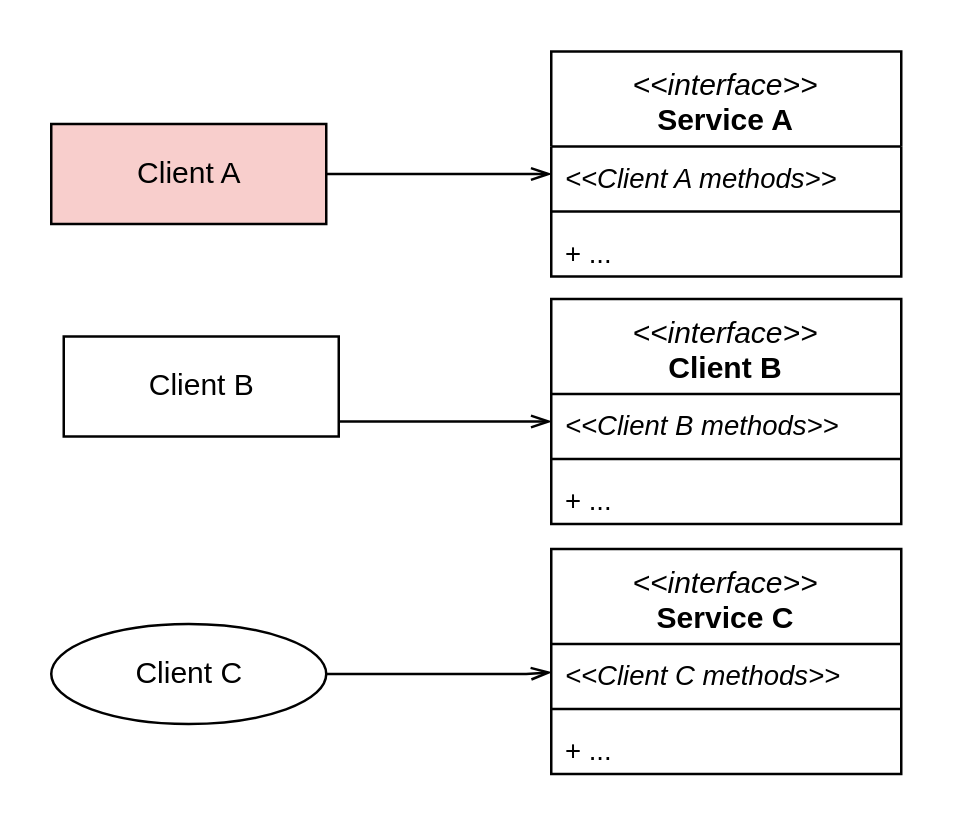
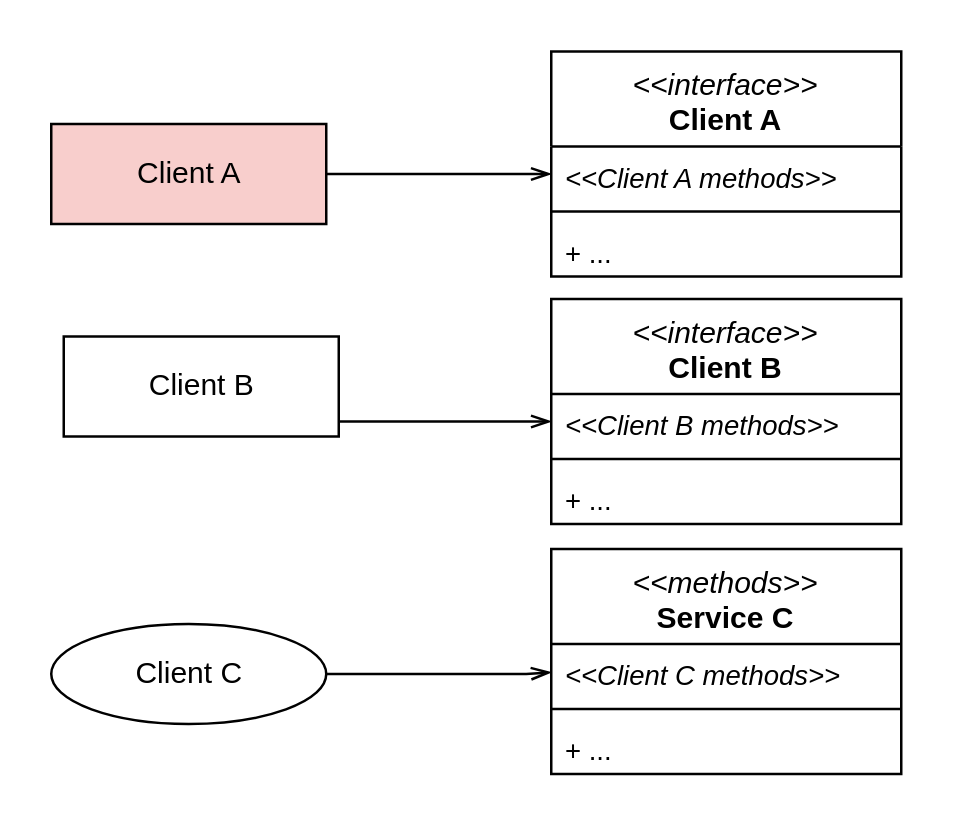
- <mxCell id="8" value="&lt;i&gt;&amp;lt;&amp;lt;interface&amp;gt;&amp;gt;&lt;/i&gt;&lt;br&gt;&lt;b&gt;Service A&lt;/b&gt;" style="swimlane;fontStyle=0;align=center;verticalAlign=top;childLayout=stackLayout;horizontal=1;startSize=38;horizontalStack=0;resizeParent=1;resizeParentMax=0;resizeLast=0;collapsible=1;marginBottom=0;fillColor=#ffffff;gradientColor=none;whiteSpace=wrap;labelBackgroundColor=none;fontColor=#000000;html=1;swimlaneFillColor=#ffffff;" vertex="1" parent="1"><mxGeometry x="220" y="20" width="140" height="90" as="geometry" /></mxCell>
+ <mxCell id="8" value="&lt;i&gt;&amp;lt;&amp;lt;interface&amp;gt;&amp;gt;&lt;/i&gt;&lt;br&gt;&lt;b&gt;Client A&lt;/b&gt;" style="swimlane;fontStyle=0;align=center;verticalAlign=top;childLayout=stackLayout;horizontal=1;startSize=38;horizontalStack=0;resizeParent=1;resizeParentMax=0;resizeLast=0;collapsible=1;marginBottom=0;fillColor=#ffffff;gradientColor=none;whiteSpace=wrap;labelBackgroundColor=none;fontColor=#000000;html=1;swimlaneFillColor=#ffffff;" vertex="1" parent="1"><mxGeometry x="220" y="20" width="140" height="90" as="geometry" /></mxCell>
- <mxCell id="16" value="&lt;i&gt;&amp;lt;&amp;lt;interface&amp;gt;&amp;gt;&lt;/i&gt;&lt;br&gt;&lt;b&gt;Service C&lt;/b&gt;" style="swimlane;fontStyle=0;align=center;verticalAlign=top;childLayout=stackLayout;horizontal=1;startSize=38;horizontalStack=0;resizeParent=1;resizeParentMax=0;resizeLast=0;collapsible=1;marginBottom=0;fillColor=#ffffff;gradientColor=none;whiteSpace=wrap;labelBackgroundColor=none;fontColor=#000000;html=1;swimlaneFillColor=#ffffff;" vertex="1" parent="1"><mxGeometry x="220" y="219" width="140" height="90" as="geometry" /></mxCell>
+ <mxCell id="16" value="&lt;i&gt;&amp;lt;&amp;lt;methods&amp;gt;&amp;gt;&lt;/i&gt;&lt;br&gt;&lt;b&gt;Service C&lt;/b&gt;" style="swimlane;fontStyle=0;align=center;verticalAlign=top;childLayout=stackLayout;horizontal=1;startSize=38;horizontalStack=0;resizeParent=1;resizeParentMax=0;resizeLast=0;collapsible=1;marginBottom=0;fillColor=#ffffff;gradientColor=none;whiteSpace=wrap;labelBackgroundColor=none;fontColor=#000000;html=1;swimlaneFillColor=#ffffff;" vertex="1" parent="1"><mxGeometry x="220" y="219" width="140" height="90" as="geometry" /></mxCell>
